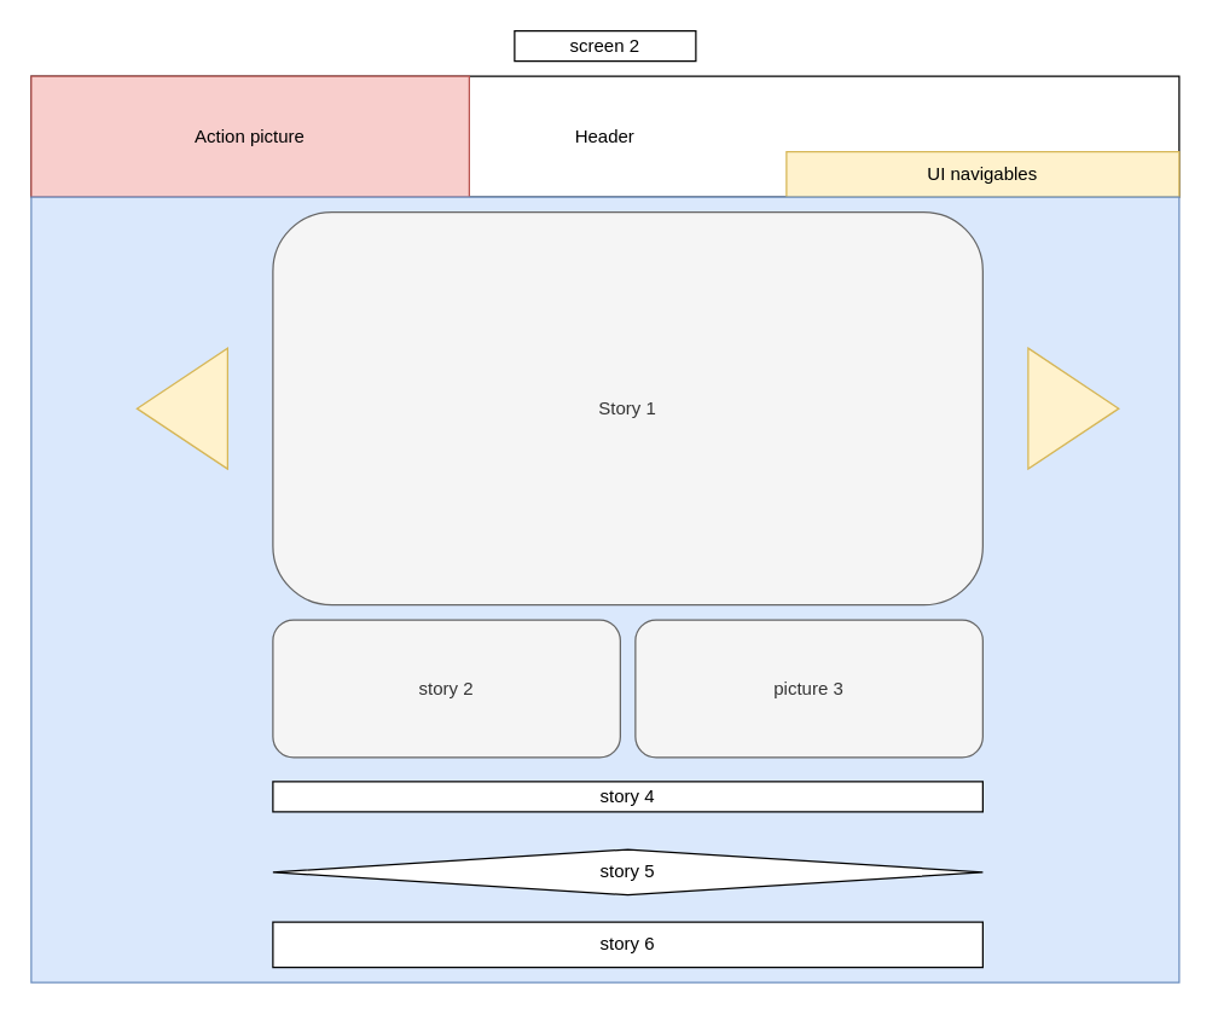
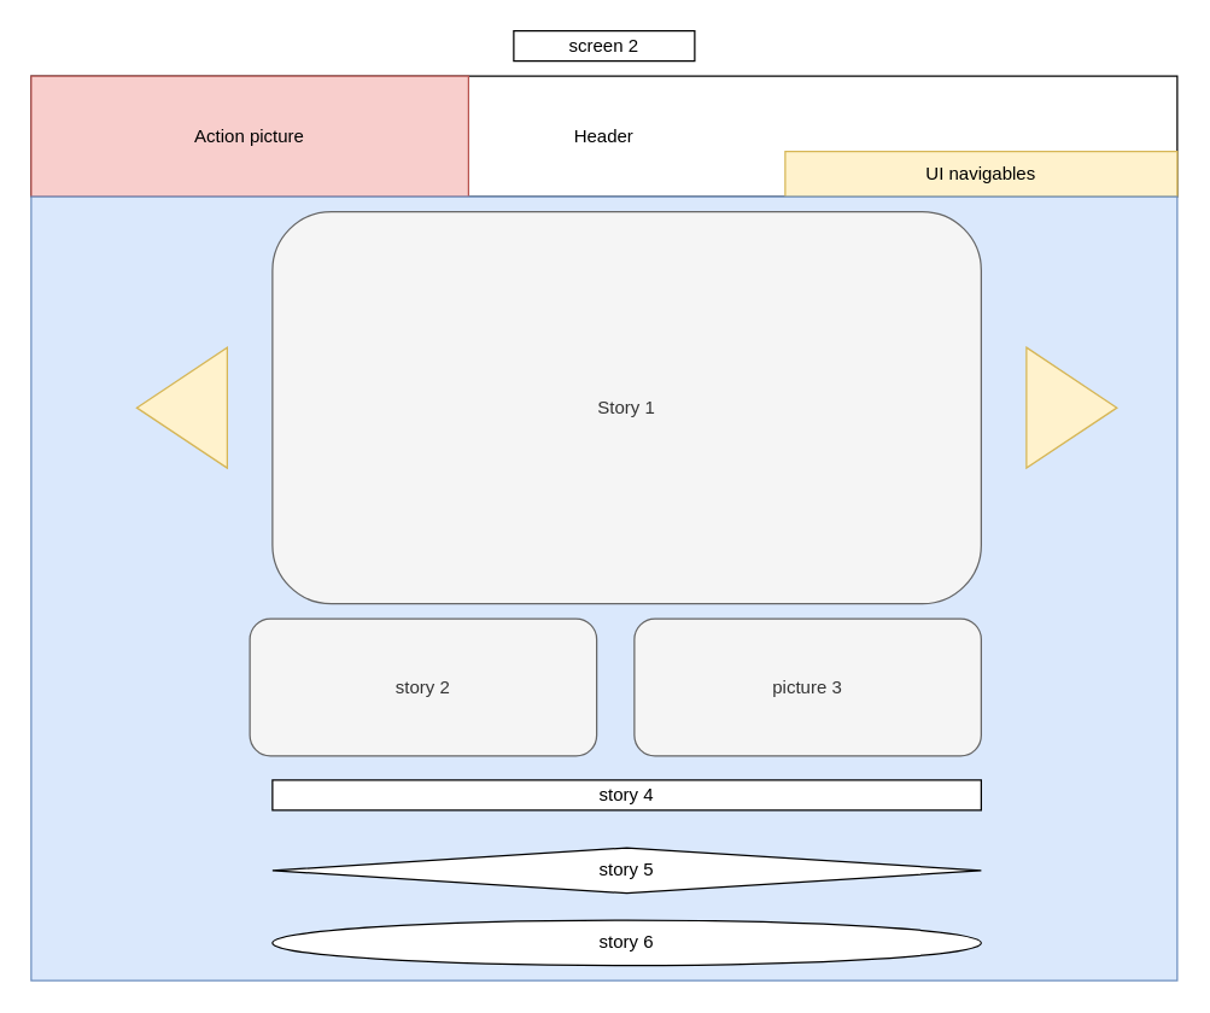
- <mxCell id="8" value="story 2" style="rounded=1;whiteSpace=wrap;html=1;fillColor=#f5f5f5;fontColor=#333333;strokeColor=#666666;" parent="1" vertex="1"><mxGeometry x="180" y="410" width="230" height="91" as="geometry" /></mxCell>
+ <mxCell id="8" value="story 2" style="rounded=1;whiteSpace=wrap;html=1;fillColor=#f5f5f5;fontColor=#333333;strokeColor=#666666;" parent="1" vertex="1"><mxGeometry x="165" y="410" width="230" height="91" as="geometry" /></mxCell>
- <mxCell id="12" value="story 6" style="rounded=0;whiteSpace=wrap;html=1;" parent="1" vertex="1"><mxGeometry x="180" y="610" width="470" height="30" as="geometry" /></mxCell>
+ <mxCell id="12" value="story 6" style="ellipse;whiteSpace=wrap;html=1;" parent="1" vertex="1"><mxGeometry x="180" y="610" width="470" height="30" as="geometry" /></mxCell>
